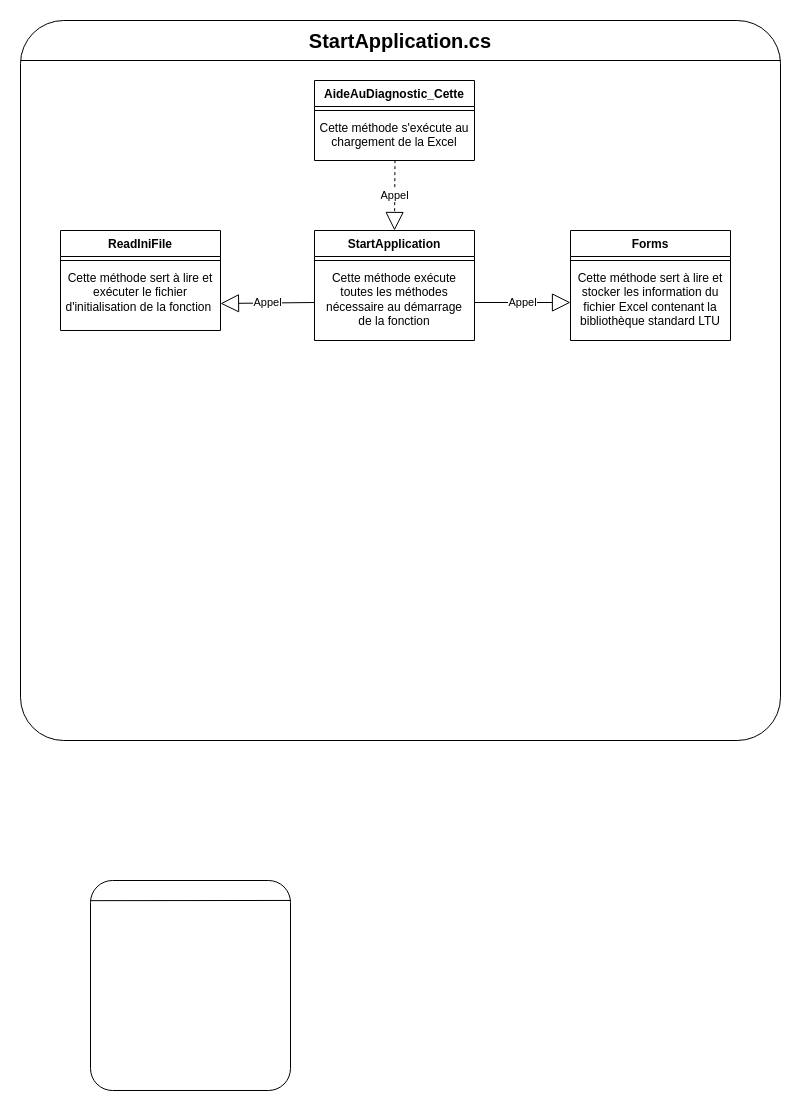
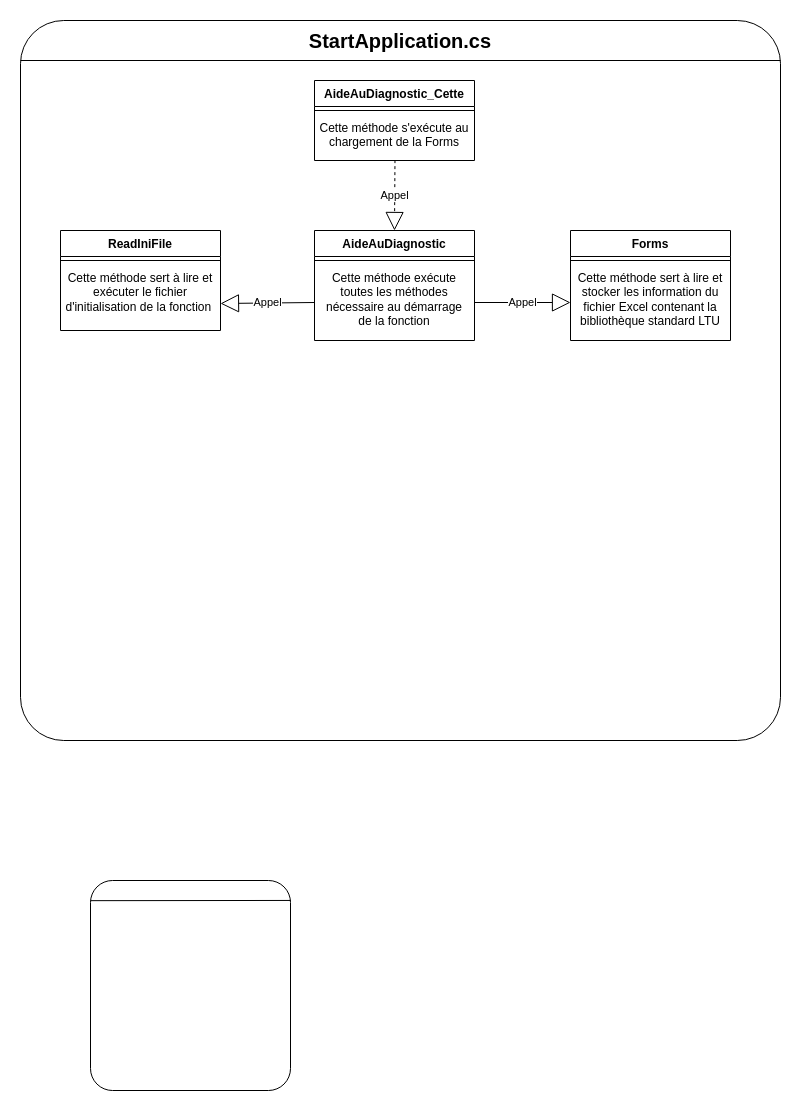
- <mxCell id="9" value="&lt;div style=&quot;&quot;&gt;&lt;span style=&quot;background-color: initial;&quot;&gt;Cette méthode s'exécute au chargement de la Excel&lt;/span&gt;&lt;/div&gt;" style="text;strokeColor=none;fillColor=none;align=center;verticalAlign=top;spacingLeft=4;spacingRight=4;overflow=hidden;rotatable=0;points=[[0,0.5],[1,0.5]];portConstraint=eastwest;whiteSpace=wrap;html=1;" vertex="1" parent="7"><mxGeometry y="34" width="160" height="46" as="geometry" /></mxCell>
+ <mxCell id="9" value="&lt;div style=&quot;&quot;&gt;&lt;span style=&quot;background-color: initial;&quot;&gt;Cette méthode s'exécute au chargement de la Forms&lt;/span&gt;&lt;/div&gt;" style="text;strokeColor=none;fillColor=none;align=center;verticalAlign=top;spacingLeft=4;spacingRight=4;overflow=hidden;rotatable=0;points=[[0,0.5],[1,0.5]];portConstraint=eastwest;whiteSpace=wrap;html=1;" vertex="1" parent="7"><mxGeometry y="34" width="160" height="46" as="geometry" /></mxCell>
- <mxCell id="11" value="StartApplication" style="swimlane;fontStyle=1;align=center;verticalAlign=top;childLayout=stackLayout;horizontal=1;startSize=26;horizontalStack=0;resizeParent=1;resizeParentMax=0;resizeLast=0;collapsible=1;marginBottom=0;whiteSpace=wrap;html=1;" vertex="1" parent="1"><mxGeometry x="314" y="230" width="160" height="110" as="geometry" /></mxCell>
+ <mxCell id="11" value="AideAuDiagnostic" style="swimlane;fontStyle=1;align=center;verticalAlign=top;childLayout=stackLayout;horizontal=1;startSize=26;horizontalStack=0;resizeParent=1;resizeParentMax=0;resizeLast=0;collapsible=1;marginBottom=0;whiteSpace=wrap;html=1;" vertex="1" parent="1"><mxGeometry x="314" y="230" width="160" height="110" as="geometry" /></mxCell>
